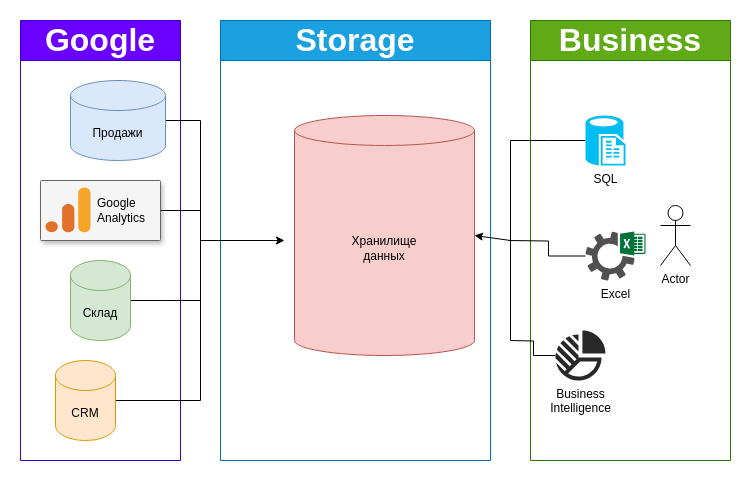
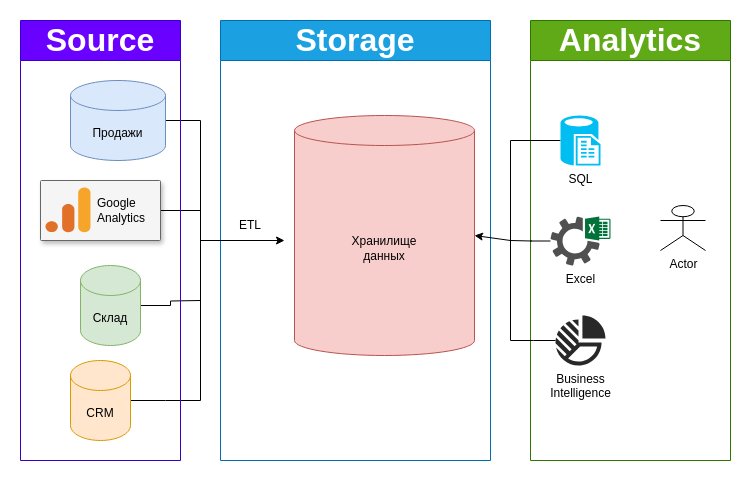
- <mxCell id="7" value="&lt;font style=&quot;font-size: 32px;&quot;&gt;Google&lt;/font&gt;" style="swimlane;whiteSpace=wrap;html=1;startSize=40;fillColor=#6a00ff;strokeColor=#3700CC;fontColor=#ffffff;" parent="1" vertex="1"><mxGeometry x="20" y="20" width="160" height="440" as="geometry"><mxRectangle x="200" y="90" width="140" height="30" as="alternateBounds" /></mxGeometry></mxCell>
+ <mxCell id="7" value="&lt;font style=&quot;font-size: 32px;&quot;&gt;Source&lt;/font&gt;" style="swimlane;whiteSpace=wrap;html=1;startSize=40;fillColor=#6a00ff;strokeColor=#3700CC;fontColor=#ffffff;" parent="1" vertex="1"><mxGeometry x="20" y="20" width="160" height="440" as="geometry"><mxRectangle x="200" y="90" width="140" height="30" as="alternateBounds" /></mxGeometry></mxCell>
- <mxCell id="17" value="&lt;font style=&quot;font-size: 32px;&quot;&gt;Business&lt;br&gt;&lt;/font&gt;" style="swimlane;whiteSpace=wrap;html=1;startSize=40;fillColor=#60a917;fontColor=#ffffff;strokeColor=#2D7600;" parent="1" vertex="1"><mxGeometry x="530" y="20" width="200" height="440" as="geometry" /></mxCell>
+ <mxCell id="17" value="&lt;font style=&quot;font-size: 32px;&quot;&gt;Analytics&lt;br&gt;&lt;/font&gt;" style="swimlane;whiteSpace=wrap;html=1;startSize=40;fillColor=#60a917;fontColor=#ffffff;strokeColor=#2D7600;" parent="1" vertex="1"><mxGeometry x="530" y="20" width="200" height="440" as="geometry" /></mxCell>
- <mxCell id="19" value="SQL" style="verticalLabelPosition=bottom;html=1;verticalAlign=top;align=center;strokeColor=none;fillColor=#00BEF2;shape=mxgraph.azure.sql_reporting;" parent="17" vertex="1"><mxGeometry x="55" y="95" width="40" height="50" as="geometry" /></mxCell>
+ <mxCell id="19" value="SQL" style="verticalLabelPosition=bottom;html=1;verticalAlign=top;align=center;strokeColor=none;fillColor=#00BEF2;shape=mxgraph.azure.sql_reporting;" parent="17" vertex="1"><mxGeometry x="30" y="95" width="40" height="50" as="geometry" /></mxCell>
+ <mxCell id="14" value="ETL" style="text;html=1;strokeColor=none;fillColor=none;align=center;verticalAlign=middle;whiteSpace=wrap;rounded=0;" parent="13" vertex="1"><mxGeometry y="190" width="60" height="30" as="geometry" /></mxCell>
- <mxCell id="22" value="Actor" style="shape=umlActor;verticalLabelPosition=bottom;verticalAlign=top;html=1;outlineConnect=0;" parent="17" vertex="1"><mxGeometry x="130" y="185" width="30" height="60" as="geometry" /></mxCell>
+ <mxCell id="22" value="Actor" style="shape=umlActor;verticalLabelPosition=bottom;verticalAlign=top;html=1;outlineConnect=0;" parent="17" vertex="1"><mxGeometry x="130" y="185" width="45" height="45" as="geometry" /></mxCell>
- <mxCell id="20" value="Excel" style="sketch=0;pointerEvents=1;shadow=0;dashed=0;html=1;strokeColor=none;fillColor=#505050;labelPosition=center;verticalLabelPosition=bottom;verticalAlign=top;outlineConnect=0;align=center;shape=mxgraph.office.services.excel_services;" parent="17" vertex="1"><mxGeometry x="55" y="211" width="60" height="49" as="geometry" /></mxCell>
+ <mxCell id="20" value="Excel" style="sketch=0;pointerEvents=1;shadow=0;dashed=0;html=1;strokeColor=none;fillColor=#505050;labelPosition=center;verticalLabelPosition=bottom;verticalAlign=top;outlineConnect=0;align=center;shape=mxgraph.office.services.excel_services;" parent="17" vertex="1"><mxGeometry x="20" y="196" width="60" height="49" as="geometry" /></mxCell>
- <mxCell id="11" value="Склад" style="shape=cylinder3;whiteSpace=wrap;html=1;boundedLbl=1;backgroundOutline=1;size=15;fillColor=#d5e8d4;strokeColor=#82b366;fontColor=#000000;" parent="7" vertex="1"><mxGeometry x="50" y="240" width="60" height="80" as="geometry" /></mxCell>
+ <mxCell id="11" value="Склад" style="shape=cylinder3;whiteSpace=wrap;html=1;boundedLbl=1;backgroundOutline=1;size=15;fillColor=#d5e8d4;strokeColor=#82b366;fontColor=#000000;" parent="7" vertex="1"><mxGeometry x="60" y="245" width="60" height="80" as="geometry" /></mxCell>
- <mxCell id="21" value="Business&lt;br&gt;Intelligence" style="verticalLabelPosition=bottom;sketch=0;html=1;fillColor=#282828;strokeColor=none;verticalAlign=top;pointerEvents=1;align=center;shape=mxgraph.cisco_safe.business_icons.icon2;" parent="17" vertex="1"><mxGeometry x="25" y="310" width="50" height="50" as="geometry" /></mxCell>
+ <mxCell id="21" value="Business&lt;br&gt;Intelligence" style="verticalLabelPosition=bottom;sketch=0;html=1;fillColor=#282828;strokeColor=none;verticalAlign=top;pointerEvents=1;align=center;shape=mxgraph.cisco_safe.business_icons.icon2;" parent="17" vertex="1"><mxGeometry x="25" y="295" width="50" height="50" as="geometry" /></mxCell>
- <mxCell id="12" value="CRM" style="shape=cylinder3;whiteSpace=wrap;html=1;boundedLbl=1;backgroundOutline=1;size=15;fillColor=#ffe6cc;strokeColor=#d79b00;fontColor=#000000;" parent="7" vertex="1"><mxGeometry x="35" y="340" width="60" height="80" as="geometry" /></mxCell>
+ <mxCell id="12" value="CRM" style="shape=cylinder3;whiteSpace=wrap;html=1;boundedLbl=1;backgroundOutline=1;size=15;fillColor=#ffe6cc;strokeColor=#d79b00;fontColor=#000000;" parent="7" vertex="1"><mxGeometry x="50" y="340" width="60" height="80" as="geometry" /></mxCell>
